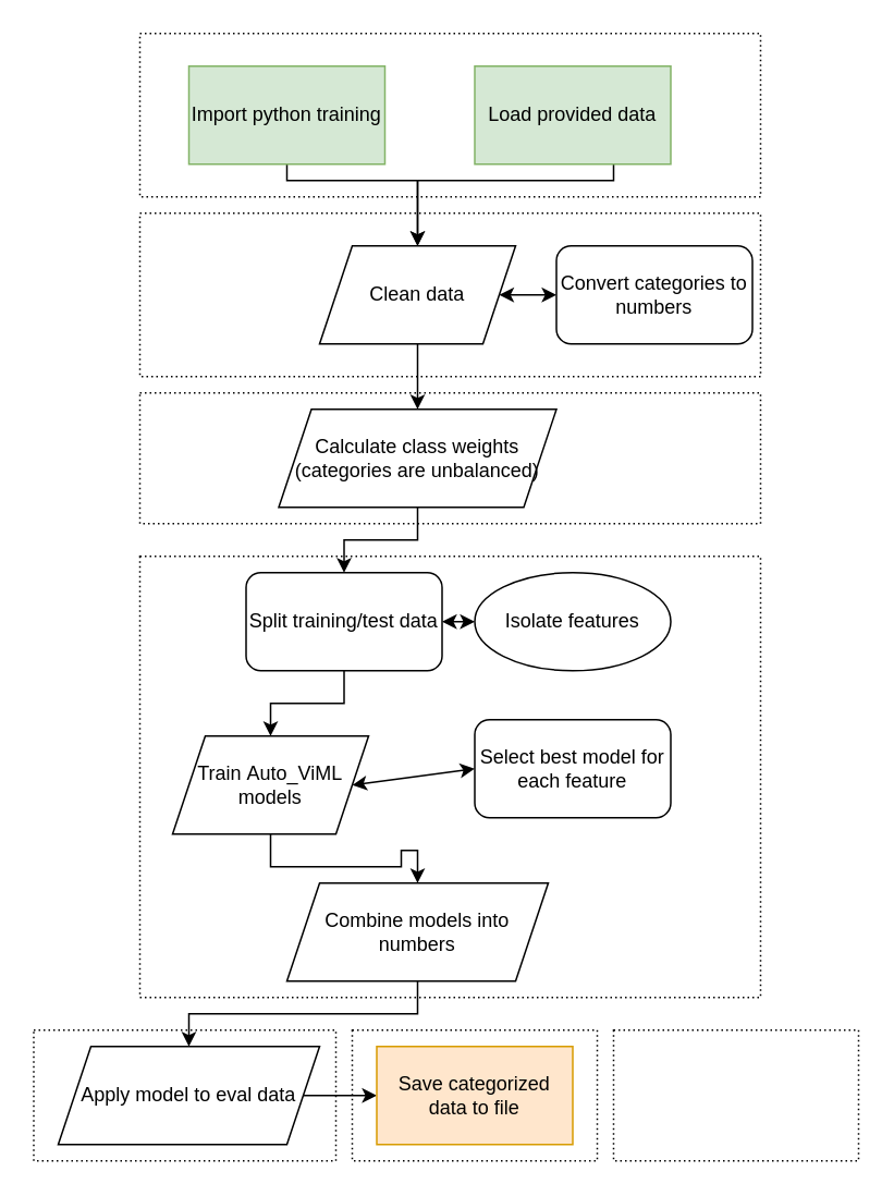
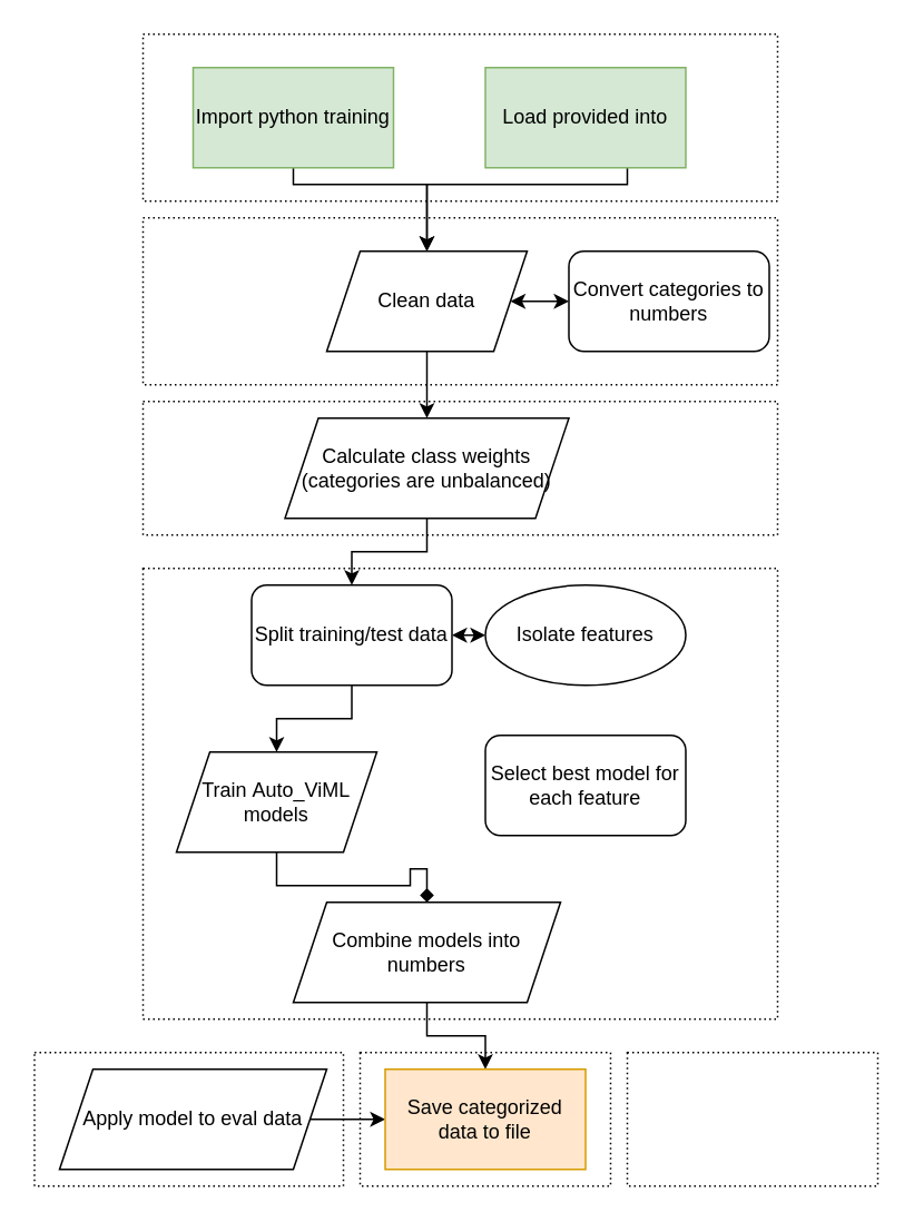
- <mxCell id="5" value="Load provided data" style="rounded=0;whiteSpace=wrap;html=1;fillColor=#d5e8d4;strokeColor=#82b366;" parent="1" vertex="1"><mxGeometry x="290" y="40" width="120" height="60" as="geometry" /></mxCell>
+ <mxCell id="5" value="Load provided into" style="rounded=0;whiteSpace=wrap;html=1;fillColor=#d5e8d4;strokeColor=#82b366;" parent="1" vertex="1"><mxGeometry x="290" y="40" width="120" height="60" as="geometry" /></mxCell>
- <mxCell id="28" value="" style="endArrow=classic;startArrow=classic;html=1;rounded=0;exitX=1;exitY=0.5;exitDx=0;exitDy=0;entryX=0;entryY=0.5;entryDx=0;entryDy=0;" parent="1" source="19" target="20" edge="1"><mxGeometry width="50" height="50" relative="1" as="geometry"><mxPoint x="265" y="520" as="sourcePoint" /><mxPoint x="285" y="470" as="targetPoint" /></mxGeometry></mxCell>
- <mxCell id="18" value="" style="edgeStyle=orthogonalEdgeStyle;rounded=0;orthogonalLoop=1;jettySize=auto;html=1;" parent="1" source="19" target="22" edge="1"><mxGeometry relative="1" as="geometry" /></mxCell>
+ <mxCell id="18" value="" style="edgeStyle=orthogonalEdgeStyle;rounded=0;orthogonalLoop=1;jettySize=auto;html=1;endArrow=diamond;" parent="1" source="19" target="22" edge="1"><mxGeometry relative="1" as="geometry" /></mxCell>
- <mxCell id="21" style="edgeStyle=orthogonalEdgeStyle;rounded=0;orthogonalLoop=1;jettySize=auto;html=1;entryX=0.5;entryY=0;entryDx=0;entryDy=0;" parent="1" source="22" target="26" edge="1"><mxGeometry relative="1" as="geometry" /></mxCell>
+ <mxCell id="21" style="edgeStyle=orthogonalEdgeStyle;rounded=0;orthogonalLoop=1;jettySize=auto;html=1;" parent="1" source="22" target="27" edge="1"><mxGeometry relative="1" as="geometry" /></mxCell>
